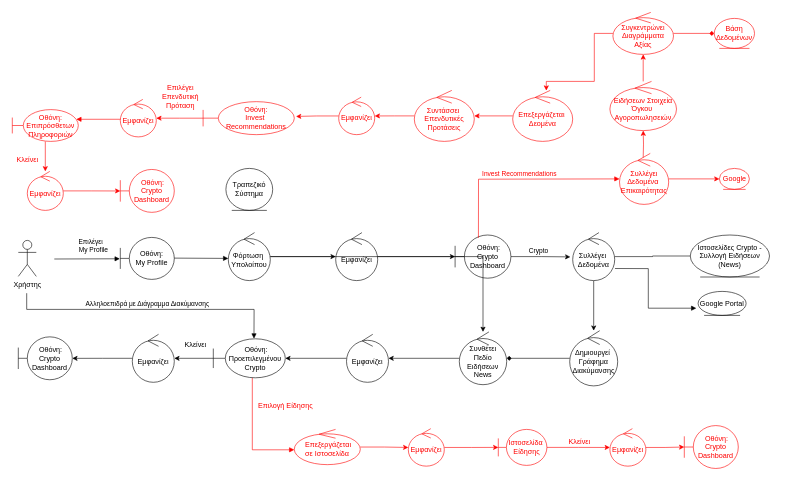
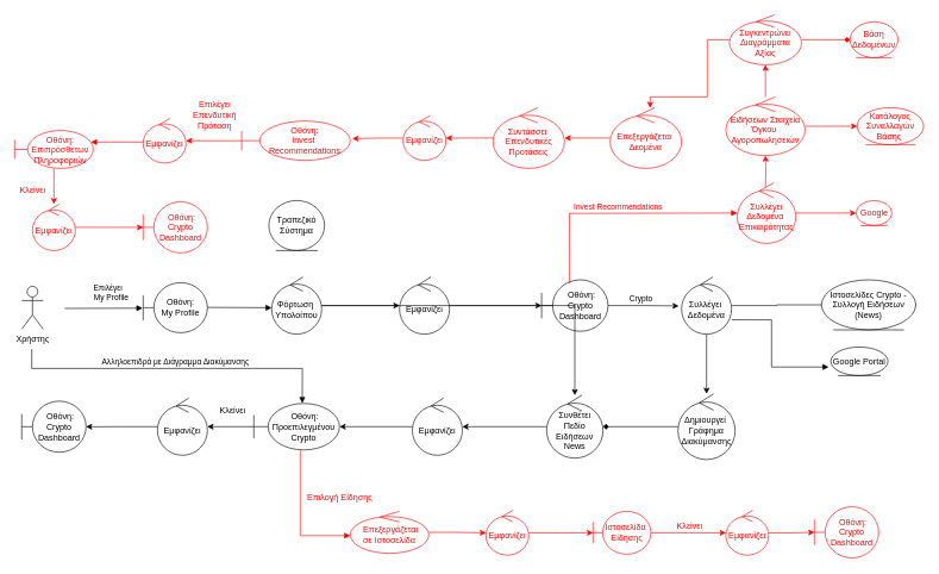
+ <mxCell id="33" value="" style="edgeStyle=orthogonalEdgeStyle;rounded=0;orthogonalLoop=1;jettySize=auto;html=1;fontColor=#FF0000;strokeColor=#FF0000;" parent="1" source="34" target="39" edge="1"><mxGeometry relative="1" as="geometry" /></mxCell>
+ <mxCell id="39" value="&lt;font color=&quot;#ff0000&quot;&gt;Κατάλογος Συναλλαγών Βάσης&amp;nbsp;&lt;/font&gt;" style="ellipse;shape=umlEntity;whiteSpace=wrap;html=1;strokeColor=#FF0000;" parent="1" vertex="1"><mxGeometry x="1200" y="150" width="93" height="52" as="geometry" /></mxCell>
- <mxCell id="69" value="&lt;font color=&quot;#ff0000&quot;&gt;Επιλογή Είδησης&lt;/font&gt;" style="text;html=1;align=center;verticalAlign=middle;resizable=0;points=[];autosize=1;strokeColor=none;fillColor=none;fontSize=12;fontFamily=Helvetica;fontColor=#000000;" vertex="1" parent="1"><mxGeometry x="420" y="665" width="110" height="20" as="geometry" /></mxCell>
+ <mxCell id="69" value="&lt;font color=&quot;#ff0000&quot;&gt;Επιλογή Είδησης&lt;/font&gt;" style="text;html=1;align=center;verticalAlign=middle;resizable=0;points=[];autosize=1;strokeColor=none;fillColor=none;fontSize=12;fontFamily=Helvetica;fontColor=#000000;" vertex="1" parent="1"><mxGeometry x="420" y="685" width="110" height="20" as="geometry" /></mxCell>
